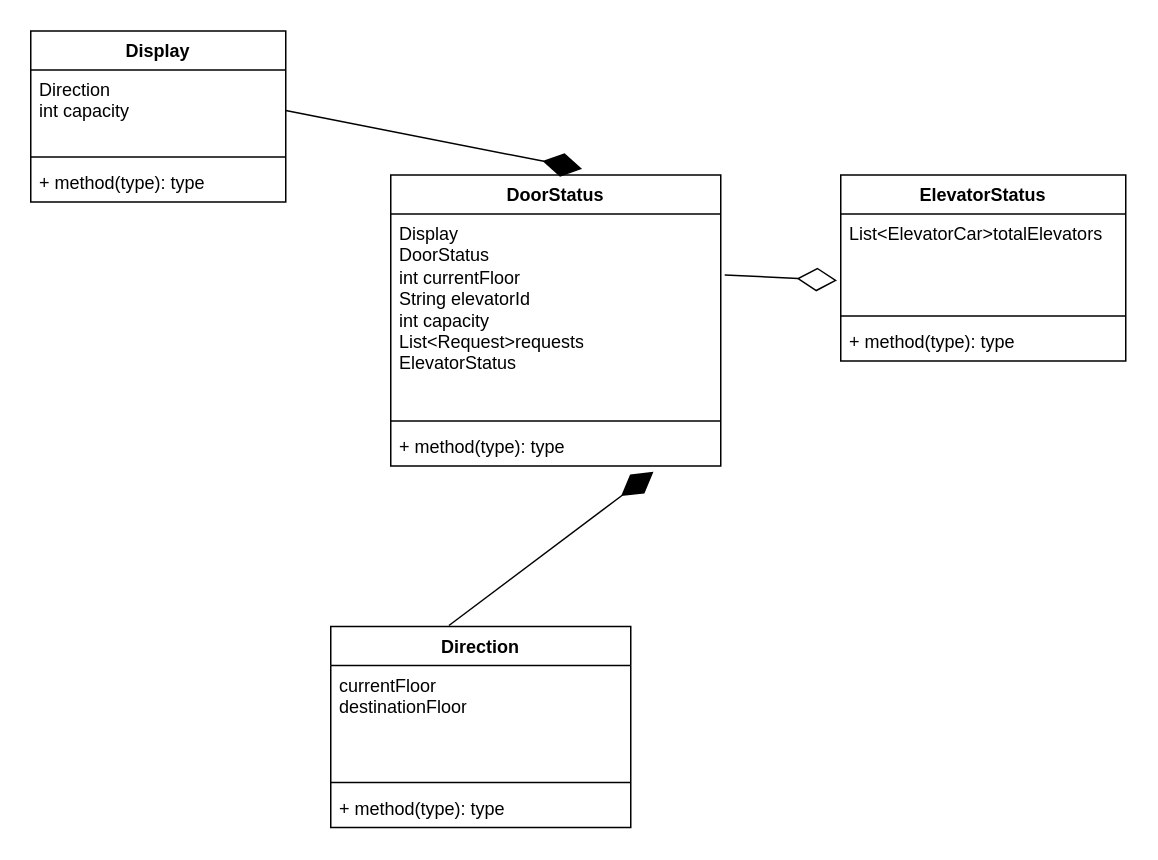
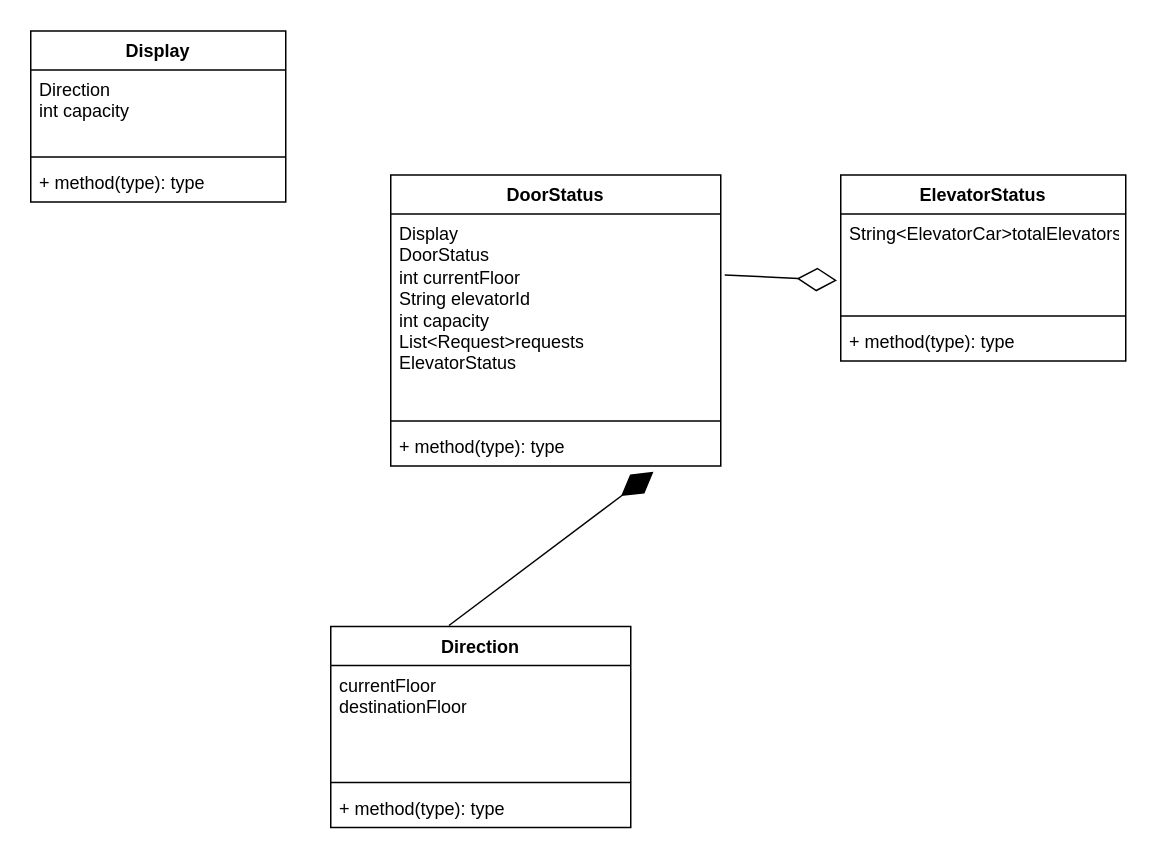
- <mxCell id="18" value="" style="endArrow=diamondThin;endFill=1;endSize=24;html=1;rounded=0;entryX=0.58;entryY=-0.021;entryDx=0;entryDy=0;entryPerimeter=0;exitX=1;exitY=0.5;exitDx=0;exitDy=0;" edge="1" parent="1" source="15" target="2"><mxGeometry width="160" relative="1" as="geometry"><mxPoint x="290" y="356" as="sourcePoint" /><mxPoint x="450" y="356" as="targetPoint" /></mxGeometry></mxCell>
- <mxCell id="7" value="List&amp;lt;ElevatorCar&amp;gt;totalElevators" style="text;strokeColor=none;fillColor=none;align=left;verticalAlign=top;spacingLeft=4;spacingRight=4;overflow=hidden;rotatable=0;points=[[0,0.5],[1,0.5]];portConstraint=eastwest;whiteSpace=wrap;html=1;" vertex="1" parent="6"><mxGeometry y="26" width="190" height="64" as="geometry" /></mxCell>
+ <mxCell id="7" value="String&amp;lt;ElevatorCar&amp;gt;totalElevators" style="text;strokeColor=none;fillColor=none;align=left;verticalAlign=top;spacingLeft=4;spacingRight=4;overflow=hidden;rotatable=0;points=[[0,0.5],[1,0.5]];portConstraint=eastwest;whiteSpace=wrap;html=1;" vertex="1" parent="6"><mxGeometry y="26" width="190" height="64" as="geometry" /></mxCell>
